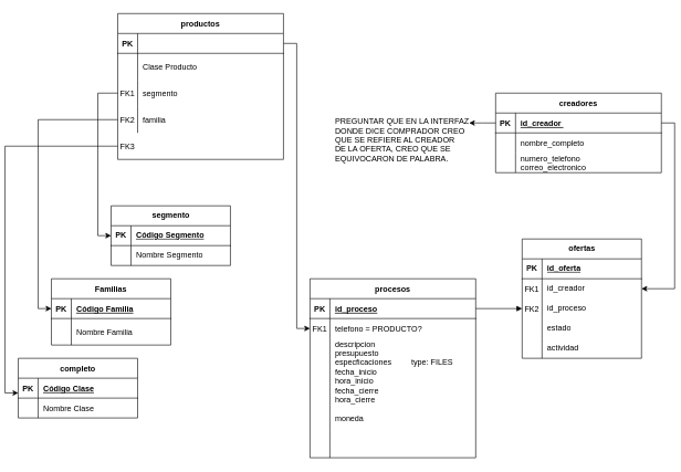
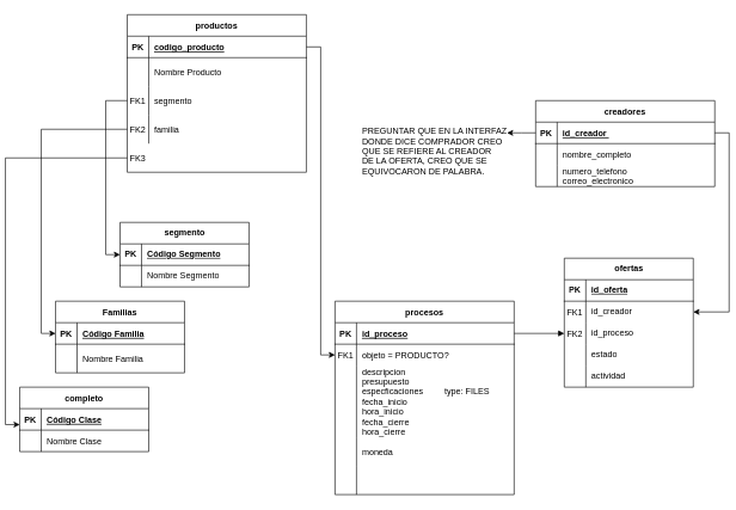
+ <mxCell id="31" value="codigo_producto" style="shape=partialRectangle;overflow=hidden;connectable=0;fillColor=none;top=0;left=0;bottom=0;right=0;align=left;spacingLeft=6;fontStyle=5;" parent="29" vertex="1"><mxGeometry x="30" width="220" height="30" as="geometry"><mxRectangle width="220" height="30" as="alternateBounds" /></mxGeometry></mxCell>
- <mxCell id="34" value="Clase Producto" style="shape=partialRectangle;overflow=hidden;connectable=0;fillColor=none;top=0;left=0;bottom=0;right=0;align=left;spacingLeft=6;" parent="32" vertex="1"><mxGeometry x="30" width="220" height="40" as="geometry"><mxRectangle width="220" height="40" as="alternateBounds" /></mxGeometry></mxCell>
+ <mxCell id="34" value="Nombre Producto" style="shape=partialRectangle;overflow=hidden;connectable=0;fillColor=none;top=0;left=0;bottom=0;right=0;align=left;spacingLeft=6;" parent="32" vertex="1"><mxGeometry x="30" width="220" height="40" as="geometry"><mxRectangle width="220" height="40" as="alternateBounds" /></mxGeometry></mxCell>
- <mxCell id="8" value="telefono = PRODUCTO?" style="shape=partialRectangle;overflow=hidden;connectable=0;fillColor=none;top=0;left=0;bottom=0;right=0;align=left;spacingLeft=6;" parent="6" vertex="1"><mxGeometry x="30" width="220" height="30" as="geometry"><mxRectangle width="220" height="30" as="alternateBounds" /></mxGeometry></mxCell>
+ <mxCell id="8" value="objeto = PRODUCTO?" style="shape=partialRectangle;overflow=hidden;connectable=0;fillColor=none;top=0;left=0;bottom=0;right=0;align=left;spacingLeft=6;" parent="6" vertex="1"><mxGeometry x="30" width="220" height="30" as="geometry"><mxRectangle width="220" height="30" as="alternateBounds" /></mxGeometry></mxCell>
